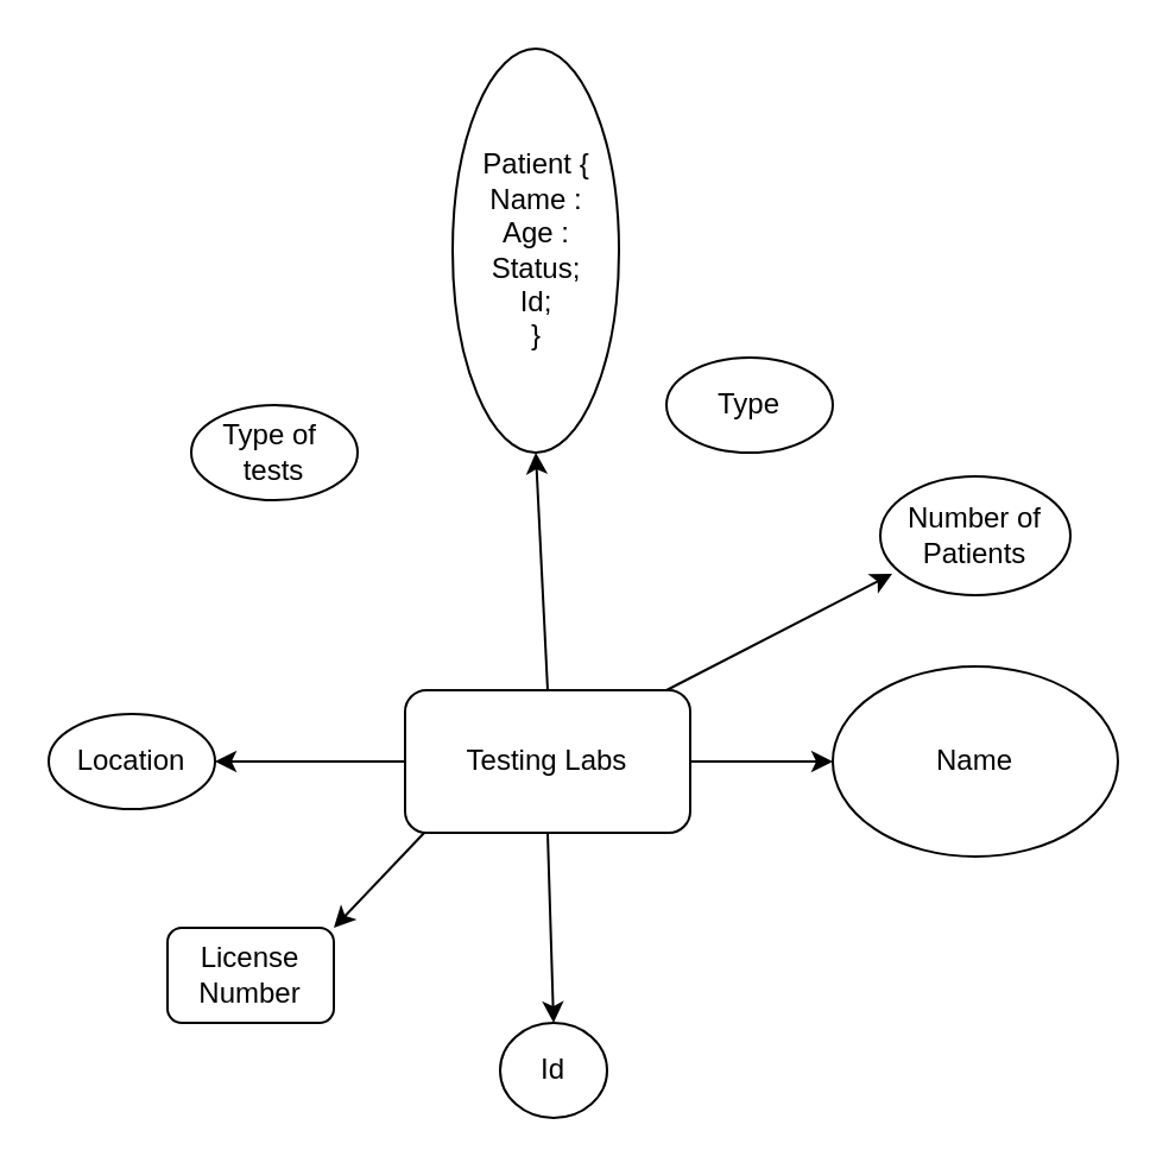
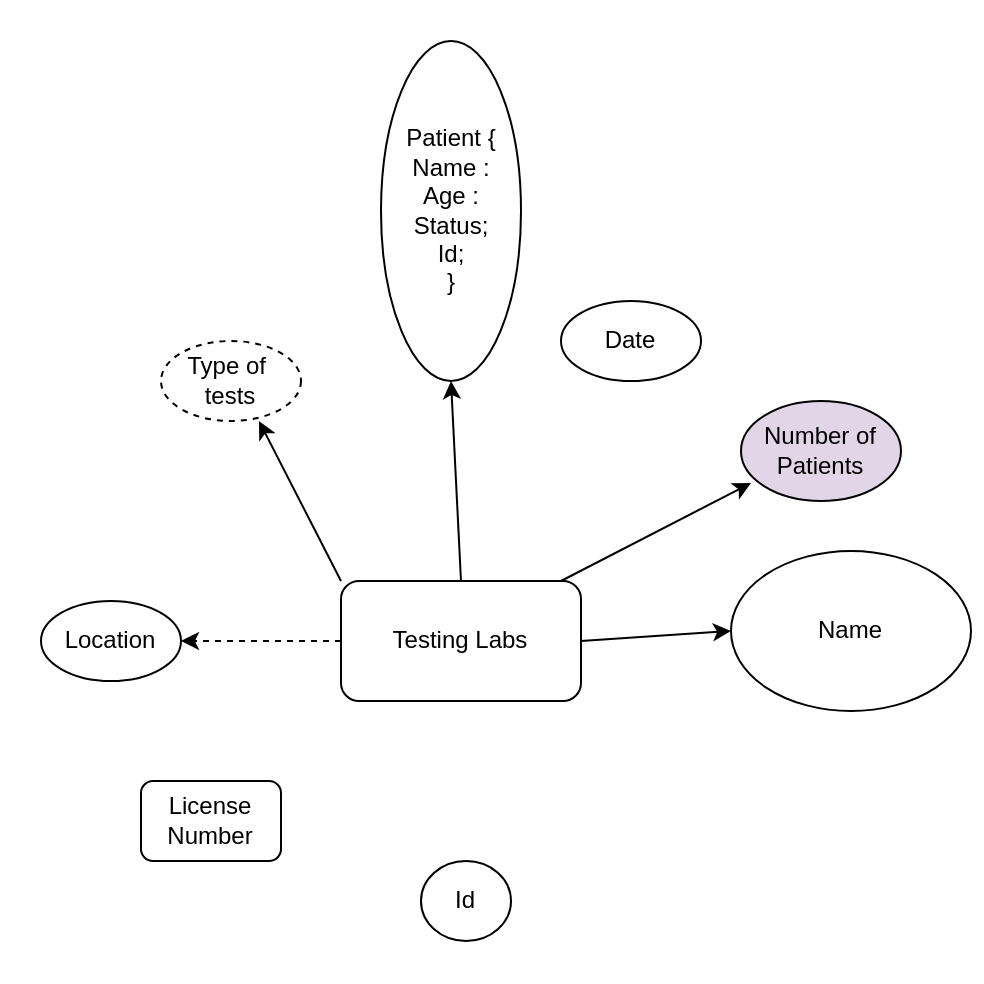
- <mxCell id="3" value="Type" style="ellipse;whiteSpace=wrap;html=1;" vertex="1" parent="1"><mxGeometry x="280" y="150" width="70" height="40" as="geometry" /></mxCell>
+ <mxCell id="3" value="Date" style="ellipse;whiteSpace=wrap;html=1;" vertex="1" parent="1"><mxGeometry x="280" y="150" width="70" height="40" as="geometry" /></mxCell>
- <mxCell id="4" value="Type of&amp;nbsp;&lt;br&gt;tests" style="ellipse;whiteSpace=wrap;html=1;" vertex="1" parent="1"><mxGeometry x="80" y="170" width="70" height="40" as="geometry" /></mxCell>
+ <mxCell id="4" value="Type of&amp;nbsp;&lt;br&gt;tests" style="ellipse;whiteSpace=wrap;html=1;dashed=1;" vertex="1" parent="1"><mxGeometry x="80" y="170" width="70" height="40" as="geometry" /></mxCell>
- <mxCell id="5" value="Number of Patients" style="ellipse;whiteSpace=wrap;html=1;" vertex="1" parent="1"><mxGeometry x="370" y="200" width="80" height="50" as="geometry" /></mxCell>
+ <mxCell id="5" value="Number of Patients" style="ellipse;whiteSpace=wrap;html=1;fillColor=#e1d5e7;" vertex="1" parent="1"><mxGeometry x="370" y="200" width="80" height="50" as="geometry" /></mxCell>
+ <mxCell id="17" value="" style="endArrow=classic;html=1;rounded=0;entryX=0.7;entryY=1;entryDx=0;entryDy=0;entryPerimeter=0;exitX=0;exitY=0;exitDx=0;exitDy=0;" edge="1" parent="1" source="2" target="4"><mxGeometry width="50" height="50" relative="1" as="geometry"><mxPoint x="260" y="340" as="sourcePoint" /><mxPoint x="310" y="290" as="targetPoint" /></mxGeometry></mxCell>
- <mxCell id="15" value="" style="endArrow=classic;html=1;rounded=0;exitX=0;exitY=0.5;exitDx=0;exitDy=0;entryX=1;entryY=0.5;entryDx=0;entryDy=0;" edge="1" parent="1" source="2" target="9"><mxGeometry width="50" height="50" relative="1" as="geometry"><mxPoint x="240" y="320" as="sourcePoint" /><mxPoint x="290" y="270" as="targetPoint" /></mxGeometry></mxCell>
+ <mxCell id="15" value="" style="endArrow=classic;html=1;rounded=0;exitX=0;exitY=0.5;exitDx=0;exitDy=0;entryX=1;entryY=0.5;entryDx=0;entryDy=0;dashed=1;" edge="1" parent="1" source="2" target="9"><mxGeometry width="50" height="50" relative="1" as="geometry"><mxPoint x="240" y="320" as="sourcePoint" /><mxPoint x="290" y="270" as="targetPoint" /></mxGeometry></mxCell>
- <mxCell id="8" value="Name" style="ellipse;whiteSpace=wrap;html=1;" vertex="1" parent="1"><mxGeometry x="350" y="280" width="120" height="80" as="geometry" /></mxCell>
+ <mxCell id="8" value="Name" style="ellipse;whiteSpace=wrap;html=1;" vertex="1" parent="1"><mxGeometry x="365" y="275" width="120" height="80" as="geometry" /></mxCell>
- <mxCell id="16" value="" style="endArrow=classic;html=1;rounded=0;exitX=0.067;exitY=1;exitDx=0;exitDy=0;entryX=1;entryY=0;entryDx=0;entryDy=0;exitPerimeter=0;" edge="1" parent="1" source="2" target="11"><mxGeometry width="50" height="50" relative="1" as="geometry"><mxPoint x="250" y="330" as="sourcePoint" /><mxPoint x="160" y="400" as="targetPoint" /></mxGeometry></mxCell>
- <mxCell id="14" value="" style="endArrow=classic;html=1;rounded=0;exitX=0.5;exitY=1;exitDx=0;exitDy=0;entryX=0.5;entryY=0;entryDx=0;entryDy=0;" edge="1" parent="1" source="2" target="10"><mxGeometry width="50" height="50" relative="1" as="geometry"><mxPoint x="230" y="410" as="sourcePoint" /><mxPoint x="280" y="360" as="targetPoint" /></mxGeometry></mxCell>
